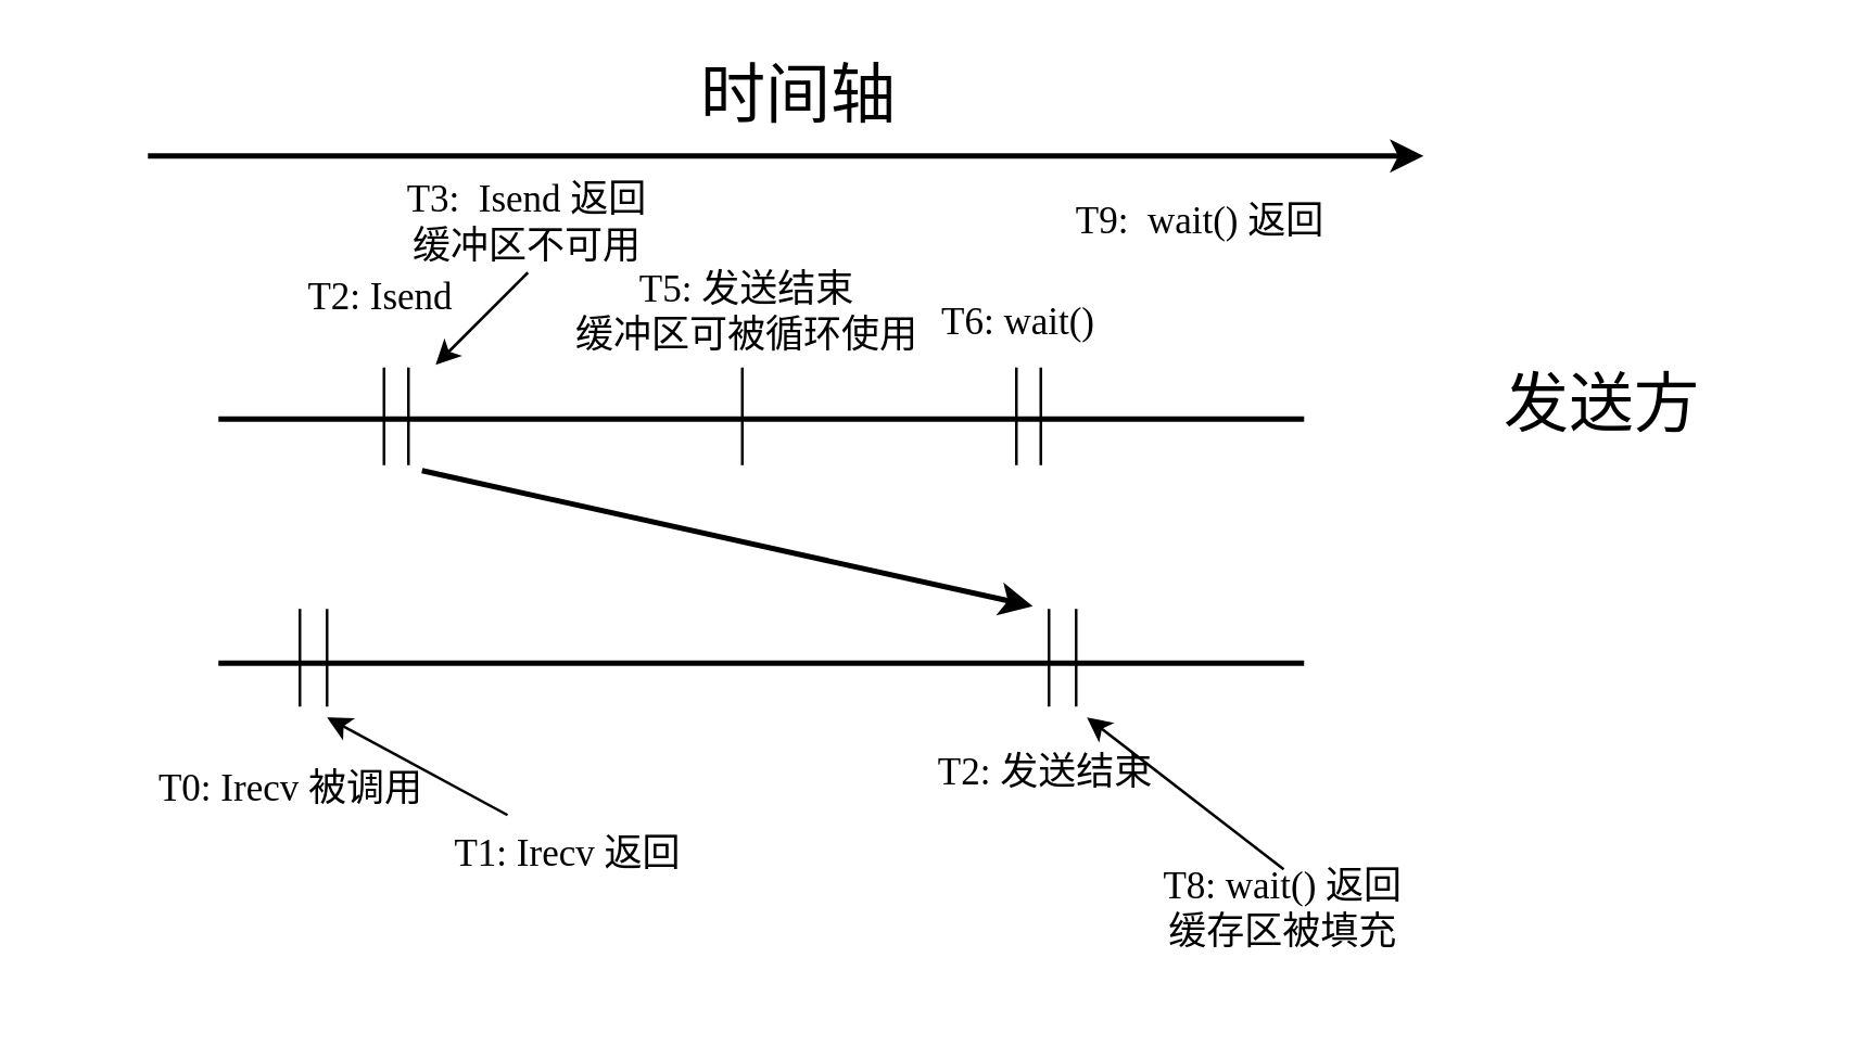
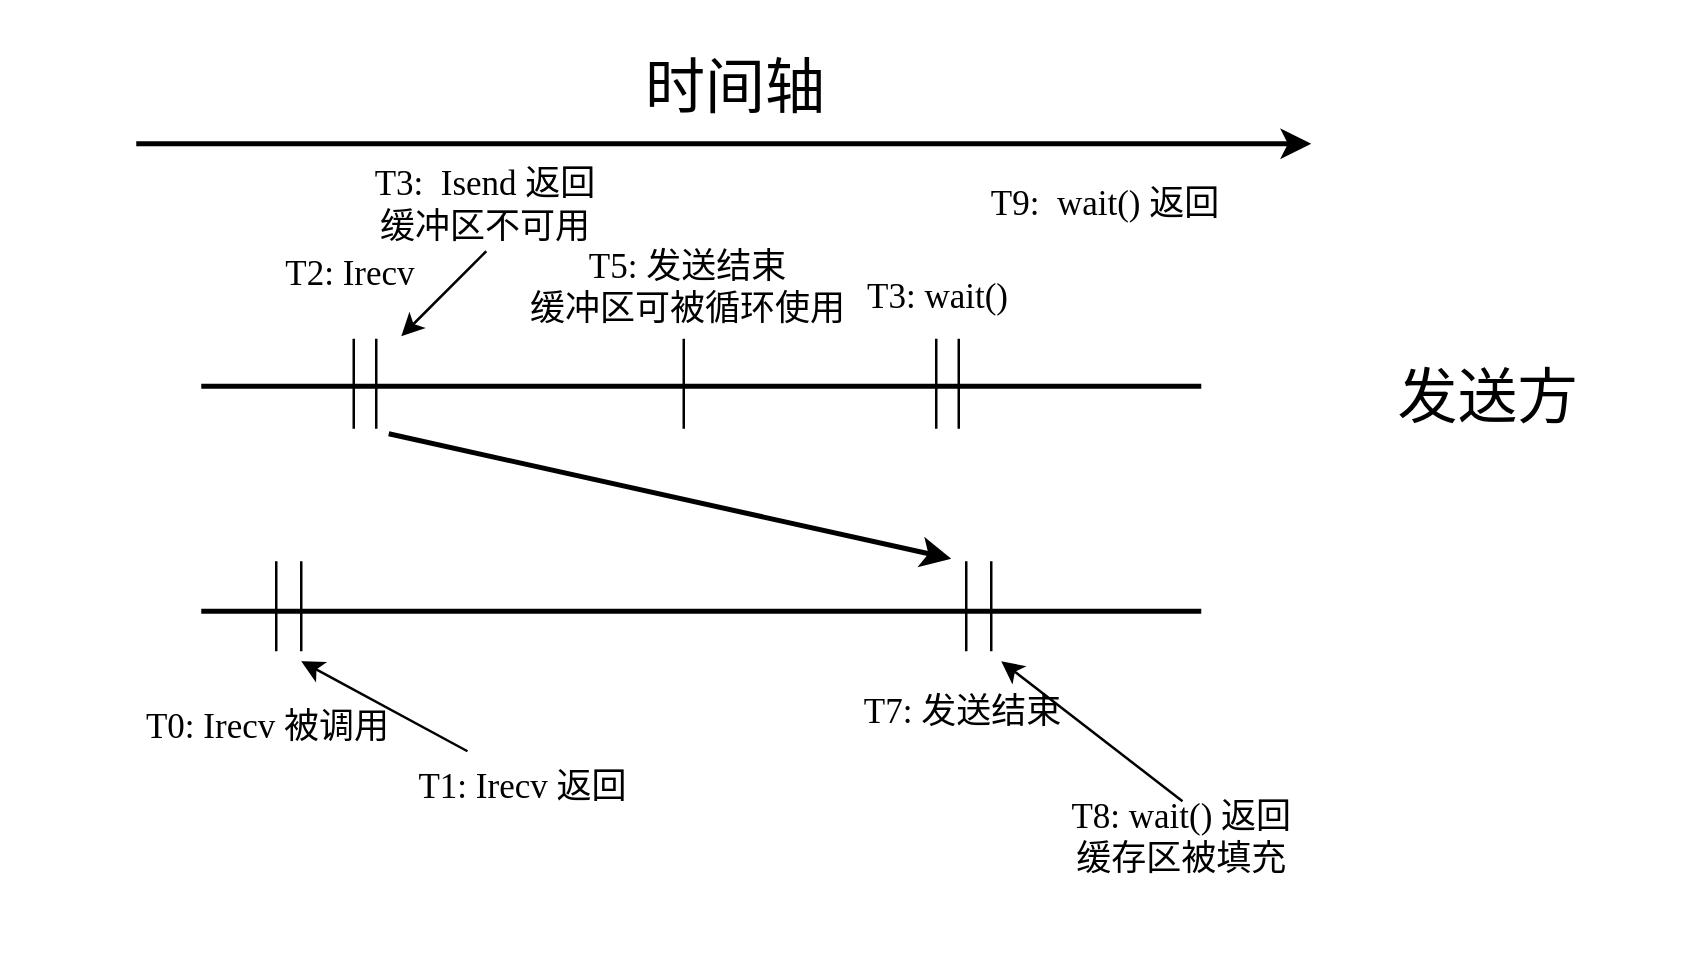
- <mxCell id="8" value="&lt;span style=&quot;font-size: 14px;&quot;&gt;T2: Isend&lt;/span&gt;" style="text;html=1;strokeColor=none;fillColor=none;align=center;verticalAlign=middle;whiteSpace=wrap;rounded=0;fontSize=14;fontFamily=Times New Roman;" parent="1" vertex="1"><mxGeometry x="100" y="95" width="80" height="30" as="geometry" /></mxCell>
+ <mxCell id="8" value="&lt;span style=&quot;font-size: 14px;&quot;&gt;T2: Irecv&lt;/span&gt;" style="text;html=1;strokeColor=none;fillColor=none;align=center;verticalAlign=middle;whiteSpace=wrap;rounded=0;fontSize=14;fontFamily=Times New Roman;" parent="1" vertex="1"><mxGeometry x="100" y="95" width="80" height="30" as="geometry" /></mxCell>
- <mxCell id="26" value="T6: wait()" style="text;html=1;strokeColor=none;fillColor=none;align=center;verticalAlign=middle;whiteSpace=wrap;rounded=0;fontSize=14;fontFamily=Times New Roman;" parent="1" vertex="1"><mxGeometry x="310" y="104" width="130" height="30" as="geometry" /></mxCell>
+ <mxCell id="26" value="T3: wait()" style="text;html=1;strokeColor=none;fillColor=none;align=center;verticalAlign=middle;whiteSpace=wrap;rounded=0;fontSize=14;fontFamily=Times New Roman;" parent="1" vertex="1"><mxGeometry x="310" y="104" width="130" height="30" as="geometry" /></mxCell>
- <mxCell id="4" value="&lt;span style=&quot;font-size: 24px;&quot;&gt;发送方&lt;/span&gt;" style="text;html=1;strokeColor=none;fillColor=none;align=center;verticalAlign=middle;whiteSpace=wrap;rounded=0;fontFamily=Times New Roman;" parent="1" vertex="1"><mxGeometry x="545" y="134" width="90" height="30" as="geometry" /></mxCell>
+ <mxCell id="4" value="&lt;span style=&quot;font-size: 24px;&quot;&gt;发送方&lt;/span&gt;" style="text;html=1;strokeColor=none;fillColor=none;align=center;verticalAlign=middle;whiteSpace=wrap;rounded=0;fontFamily=Times New Roman;" parent="1" vertex="1"><mxGeometry x="550" y="144" width="90" height="30" as="geometry" /></mxCell>
- <mxCell id="15" value="&lt;font style=&quot;font-size: 14px;&quot;&gt;T2: 发送结束&lt;br style=&quot;font-size: 14px;&quot;&gt;&lt;/font&gt;" style="text;html=1;strokeColor=none;fillColor=none;align=center;verticalAlign=middle;whiteSpace=wrap;rounded=0;fontSize=14;fontFamily=Times New Roman;" parent="1" vertex="1"><mxGeometry x="320" y="270" width="130" height="30" as="geometry" /></mxCell>
+ <mxCell id="15" value="&lt;font style=&quot;font-size: 14px;&quot;&gt;T7: 发送结束&lt;br style=&quot;font-size: 14px;&quot;&gt;&lt;/font&gt;" style="text;html=1;strokeColor=none;fillColor=none;align=center;verticalAlign=middle;whiteSpace=wrap;rounded=0;fontSize=14;fontFamily=Times New Roman;" parent="1" vertex="1"><mxGeometry x="320" y="270" width="130" height="30" as="geometry" /></mxCell>
